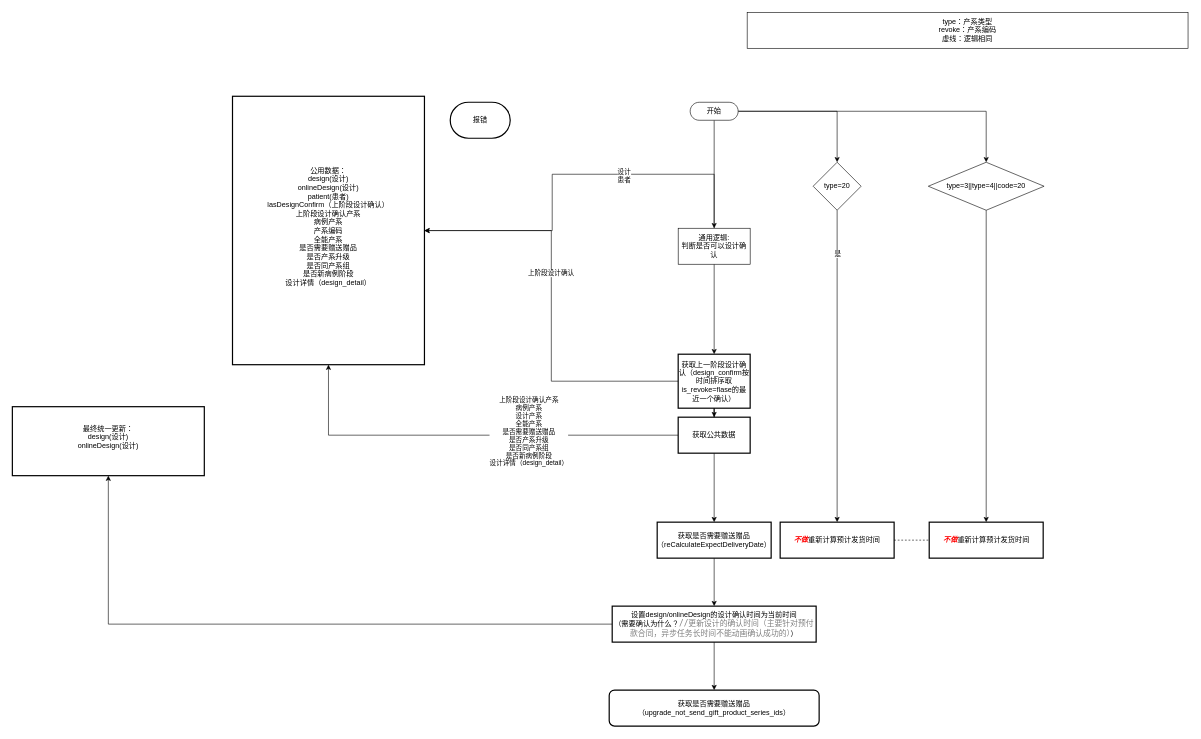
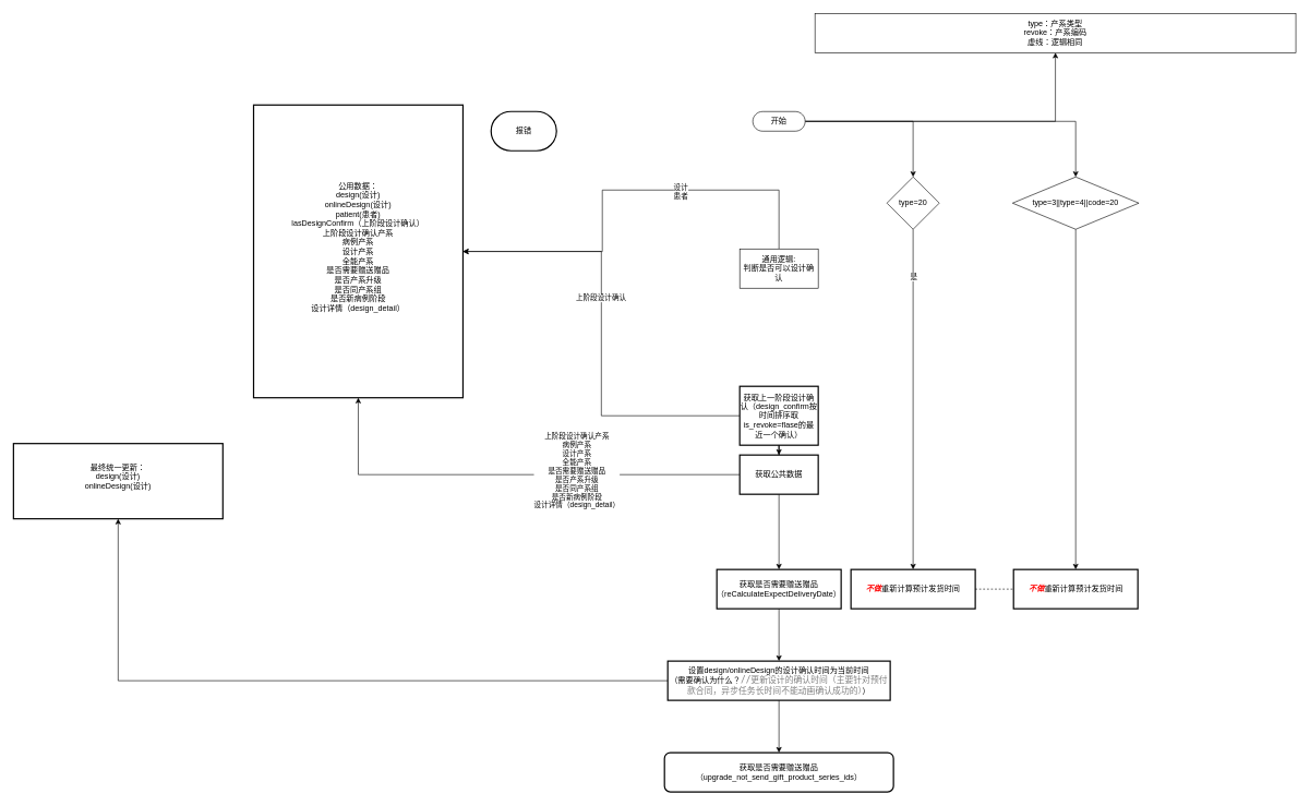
- <mxCell id="2" value="" style="edgeStyle=orthogonalEdgeStyle;rounded=0;orthogonalLoop=1;jettySize=auto;html=1;" edge="1" parent="1" source="5" target="20"><mxGeometry relative="1" as="geometry" /></mxCell>
+ <mxCell id="2" value="" style="edgeStyle=orthogonalEdgeStyle;rounded=0;orthogonalLoop=1;jettySize=auto;html=1;" edge="1" parent="1" source="5" target="35"><mxGeometry relative="1" as="geometry" /></mxCell>
- <mxCell id="10" value="公用数据：&lt;div&gt;design(设计)&lt;/div&gt;&lt;div&gt;onlineDesign(设计)&lt;/div&gt;&lt;div&gt;patient(患者)&lt;/div&gt;&lt;div&gt;lasDesignConfirm（上阶段设计确认）&lt;/div&gt;&lt;div&gt;上阶段设计确认产系&lt;div&gt;病例产系&lt;/div&gt;&lt;div&gt;产系编码&lt;/div&gt;&lt;div&gt;全能产系&lt;/div&gt;&lt;div&gt;是否需要赠送赠品&lt;/div&gt;&lt;div&gt;是否产系升级&lt;/div&gt;&lt;div&gt;是否同产系组&lt;/div&gt;&lt;div&gt;是否新病例阶段&lt;/div&gt;&lt;div&gt;设计详情（design_detail）&lt;/div&gt;&lt;div&gt;&lt;br style=&quot;font-size: 11px; text-wrap-mode: nowrap; background-color: rgb(255, 255, 255);&quot;&gt;&lt;/div&gt;&lt;/div&gt;" style="whiteSpace=wrap;html=1;strokeWidth=2;" vertex="1" parent="1"><mxGeometry x="387" y="160" width="320" height="447.5" as="geometry" /></mxCell>
+ <mxCell id="10" value="公用数据：&lt;div&gt;design(设计)&lt;/div&gt;&lt;div&gt;onlineDesign(设计)&lt;/div&gt;&lt;div&gt;patient(患者)&lt;/div&gt;&lt;div&gt;lasDesignConfirm（上阶段设计确认）&lt;/div&gt;&lt;div&gt;上阶段设计确认产系&lt;div&gt;病例产系&lt;/div&gt;&lt;div&gt;设计产系&lt;/div&gt;&lt;div&gt;全能产系&lt;/div&gt;&lt;div&gt;是否需要赠送赠品&lt;/div&gt;&lt;div&gt;是否产系升级&lt;/div&gt;&lt;div&gt;是否同产系组&lt;/div&gt;&lt;div&gt;是否新病例阶段&lt;/div&gt;&lt;div&gt;设计详情（design_detail）&lt;/div&gt;&lt;div&gt;&lt;br style=&quot;font-size: 11px; text-wrap-mode: nowrap; background-color: rgb(255, 255, 255);&quot;&gt;&lt;/div&gt;&lt;/div&gt;" style="whiteSpace=wrap;html=1;strokeWidth=2;" vertex="1" parent="1"><mxGeometry x="387" y="160" width="320" height="447.5" as="geometry" /></mxCell>
- <mxCell id="17" style="edgeStyle=orthogonalEdgeStyle;rounded=0;orthogonalLoop=1;jettySize=auto;html=1;" edge="1" parent="1" source="20" target="9"><mxGeometry relative="1" as="geometry" /></mxCell>
